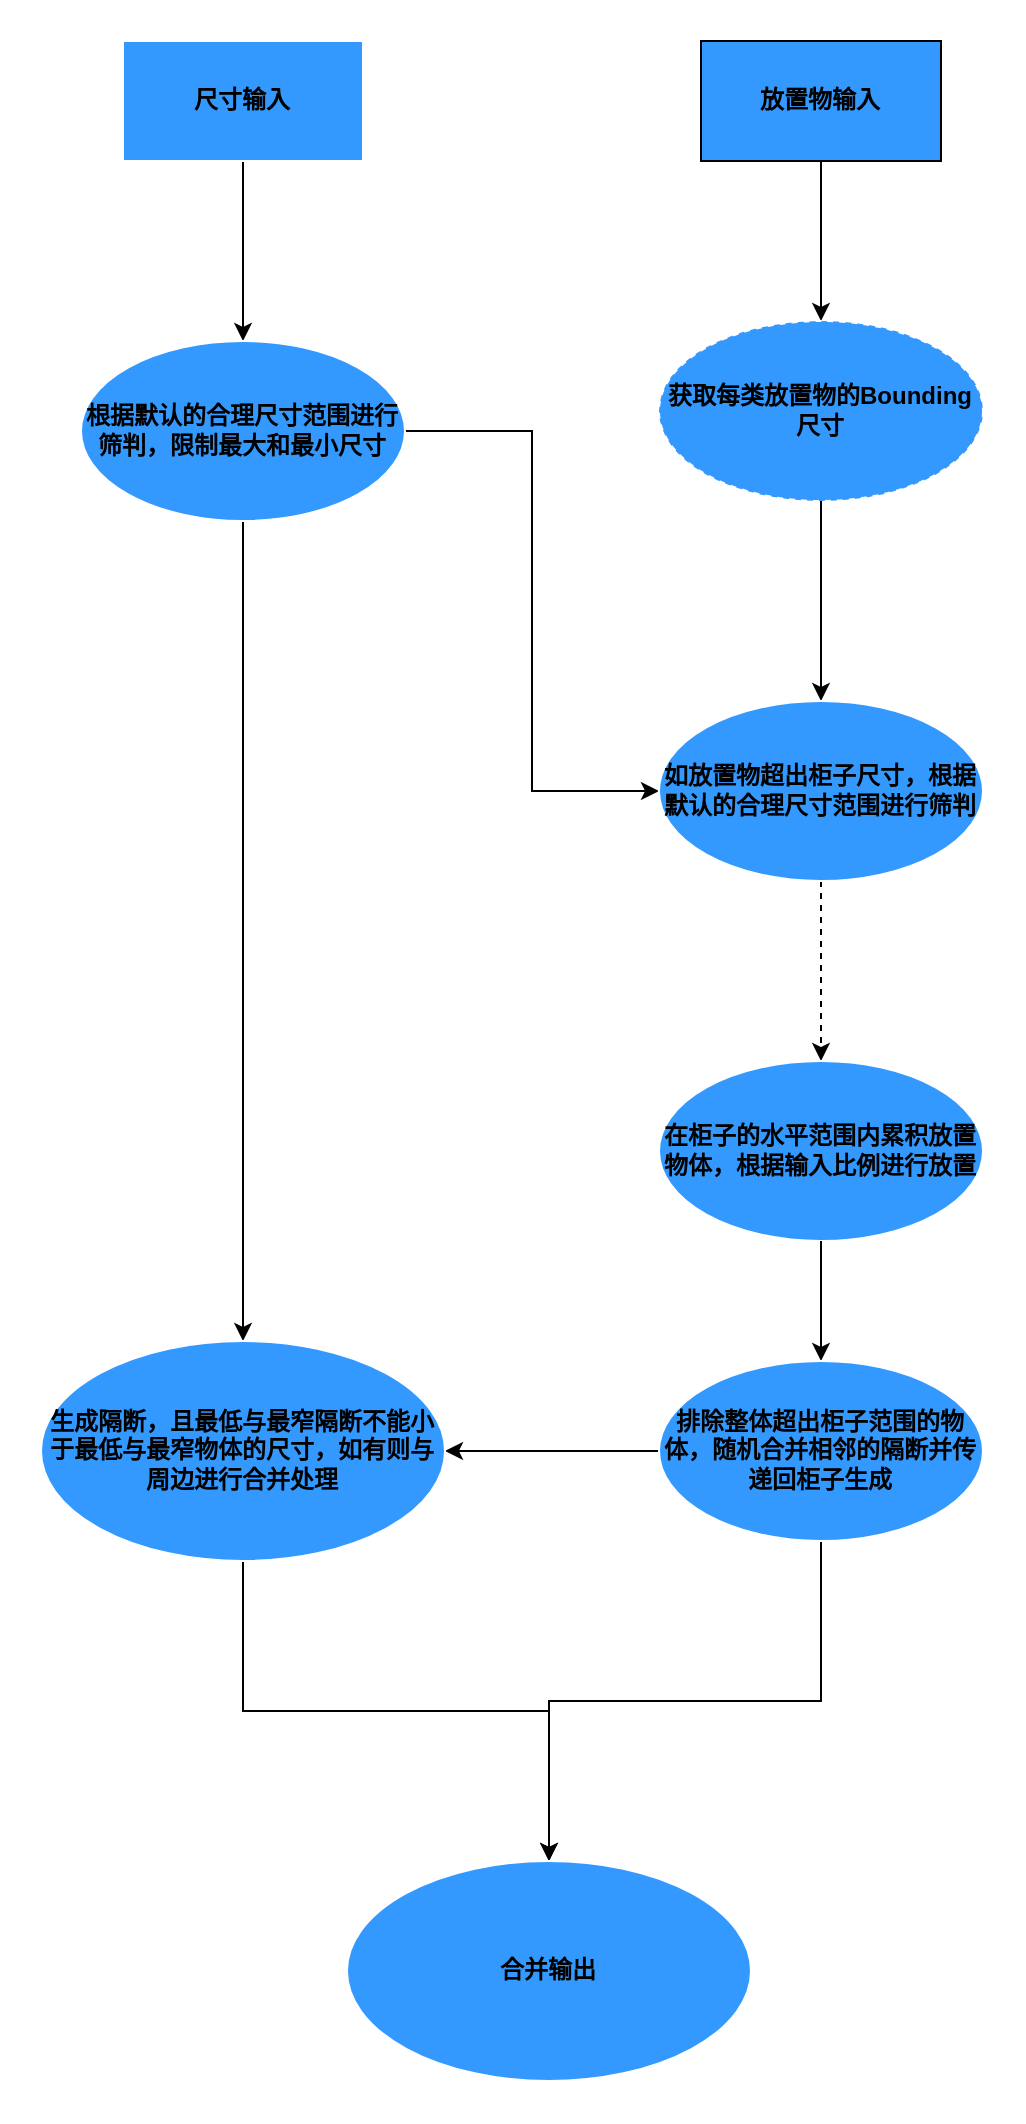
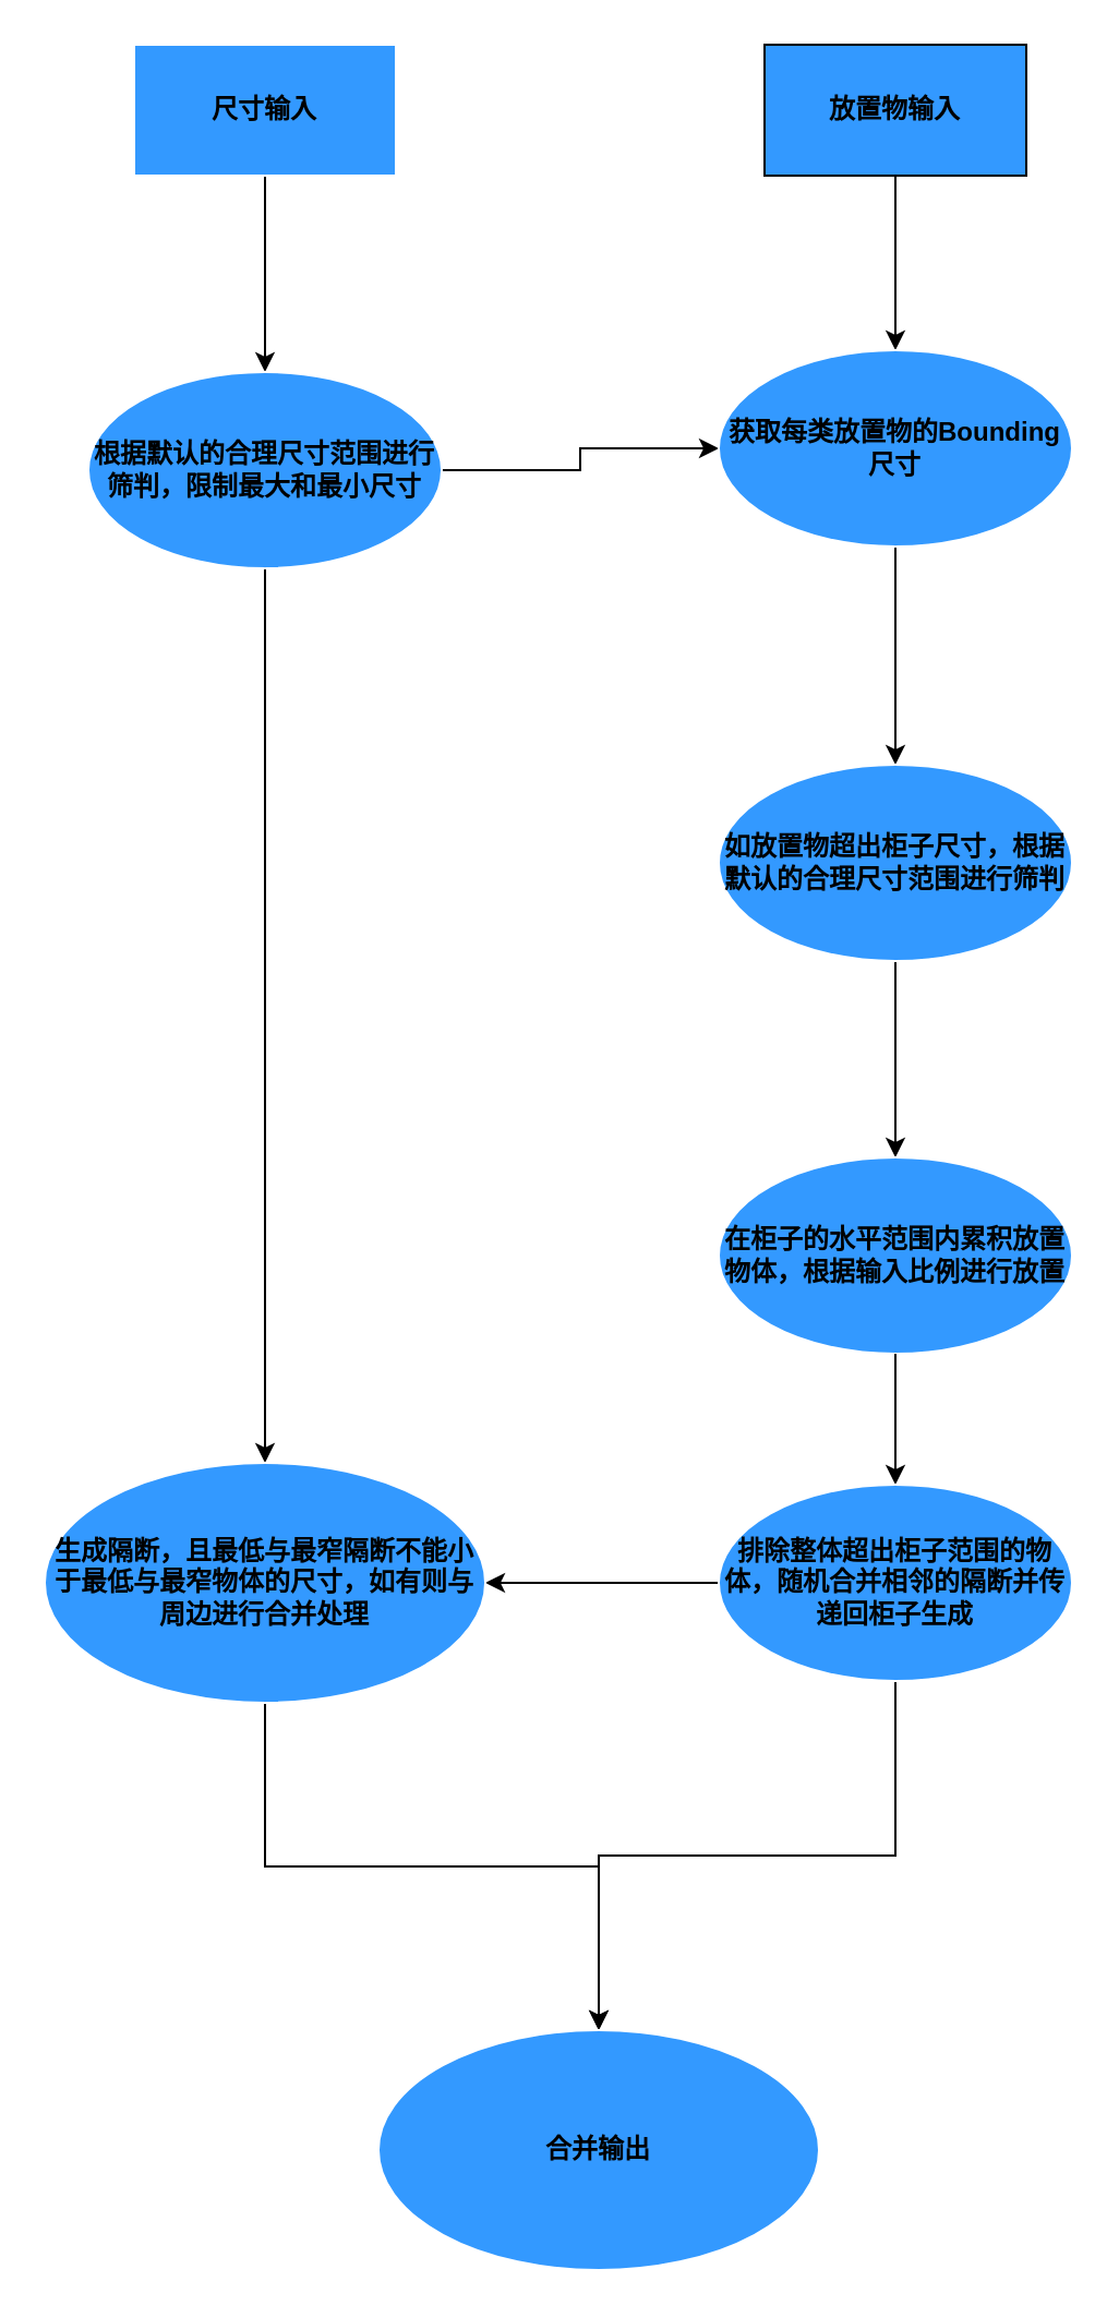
- <mxCell id="10" value="获取每类放置物的Bounding尺寸" style="ellipse;whiteSpace=wrap;html=1;strokeColor=#FFFFFF;fillColor=#3399FF;fontStyle=1;dashed=1;" vertex="1" parent="1"><mxGeometry x="329" y="160" width="162" height="90" as="geometry" /></mxCell>
+ <mxCell id="10" value="获取每类放置物的Bounding尺寸" style="ellipse;whiteSpace=wrap;html=1;strokeColor=#FFFFFF;fillColor=#3399FF;fontStyle=1" vertex="1" parent="1"><mxGeometry x="329" y="160" width="162" height="90" as="geometry" /></mxCell>
- <mxCell id="6" style="edgeStyle=orthogonalEdgeStyle;rounded=0;orthogonalLoop=1;jettySize=auto;html=1;entryX=0;entryY=0.5;entryDx=0;entryDy=0;" edge="1" parent="1" source="8" target="12"><mxGeometry relative="1" as="geometry" /></mxCell>
+ <mxCell id="6" style="edgeStyle=orthogonalEdgeStyle;rounded=0;orthogonalLoop=1;jettySize=auto;html=1;" edge="1" parent="1" source="8" target="10"><mxGeometry relative="1" as="geometry" /></mxCell>
- <mxCell id="11" style="edgeStyle=orthogonalEdgeStyle;rounded=0;orthogonalLoop=1;jettySize=auto;html=1;entryX=0.5;entryY=0;entryDx=0;entryDy=0;dashed=1;" edge="1" parent="1" source="12" target="15"><mxGeometry relative="1" as="geometry" /></mxCell>
+ <mxCell id="11" style="edgeStyle=orthogonalEdgeStyle;rounded=0;orthogonalLoop=1;jettySize=auto;html=1;entryX=0.5;entryY=0;entryDx=0;entryDy=0;" edge="1" parent="1" source="12" target="15"><mxGeometry relative="1" as="geometry" /></mxCell>
